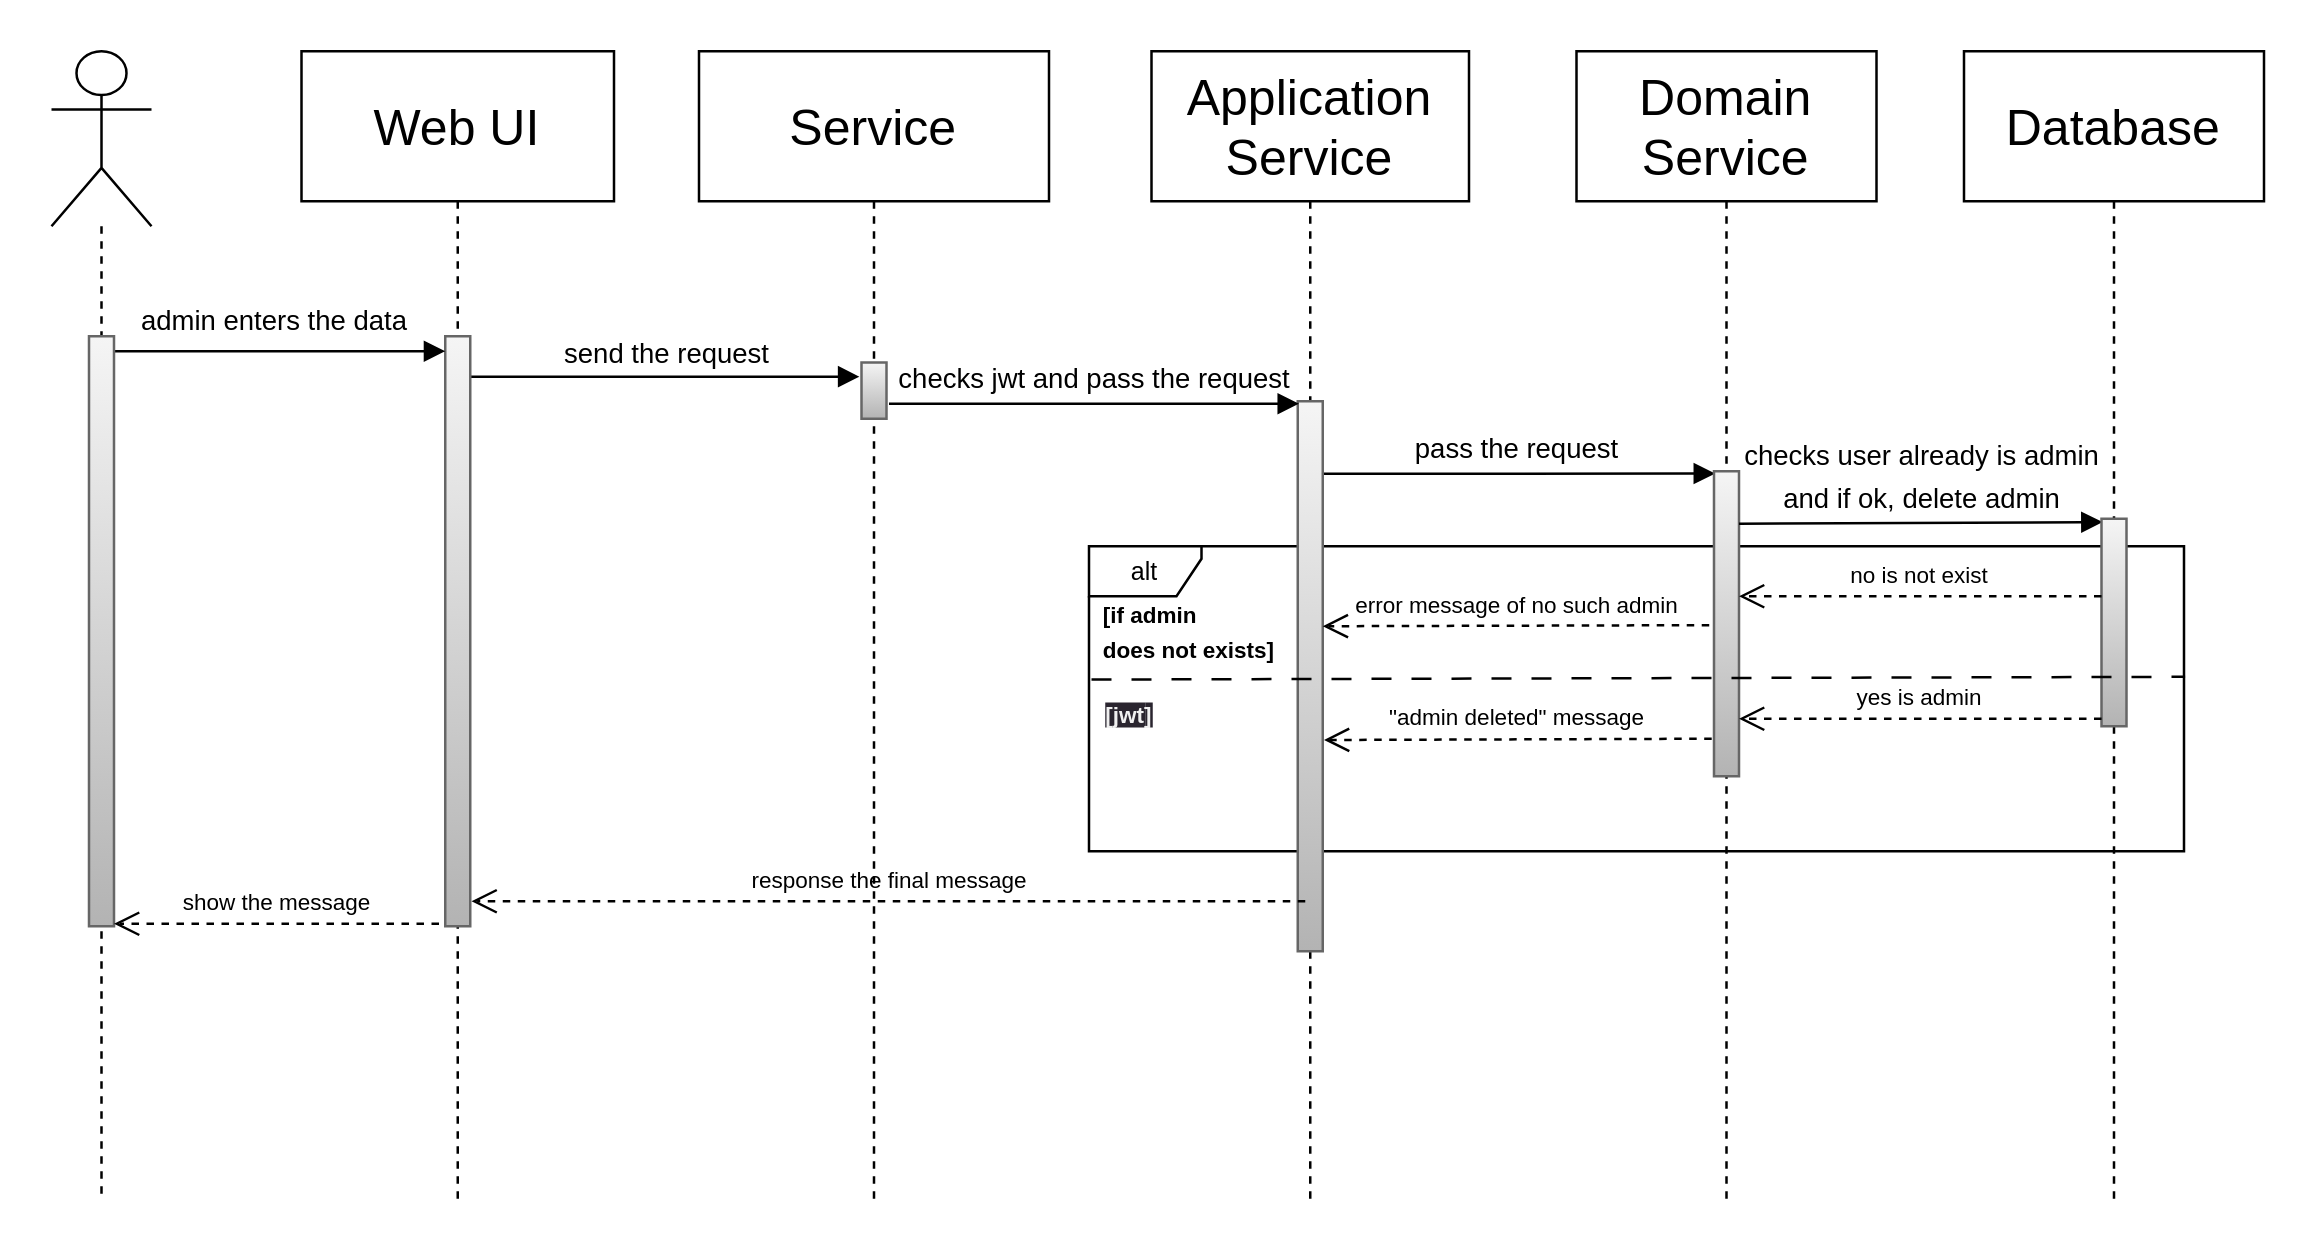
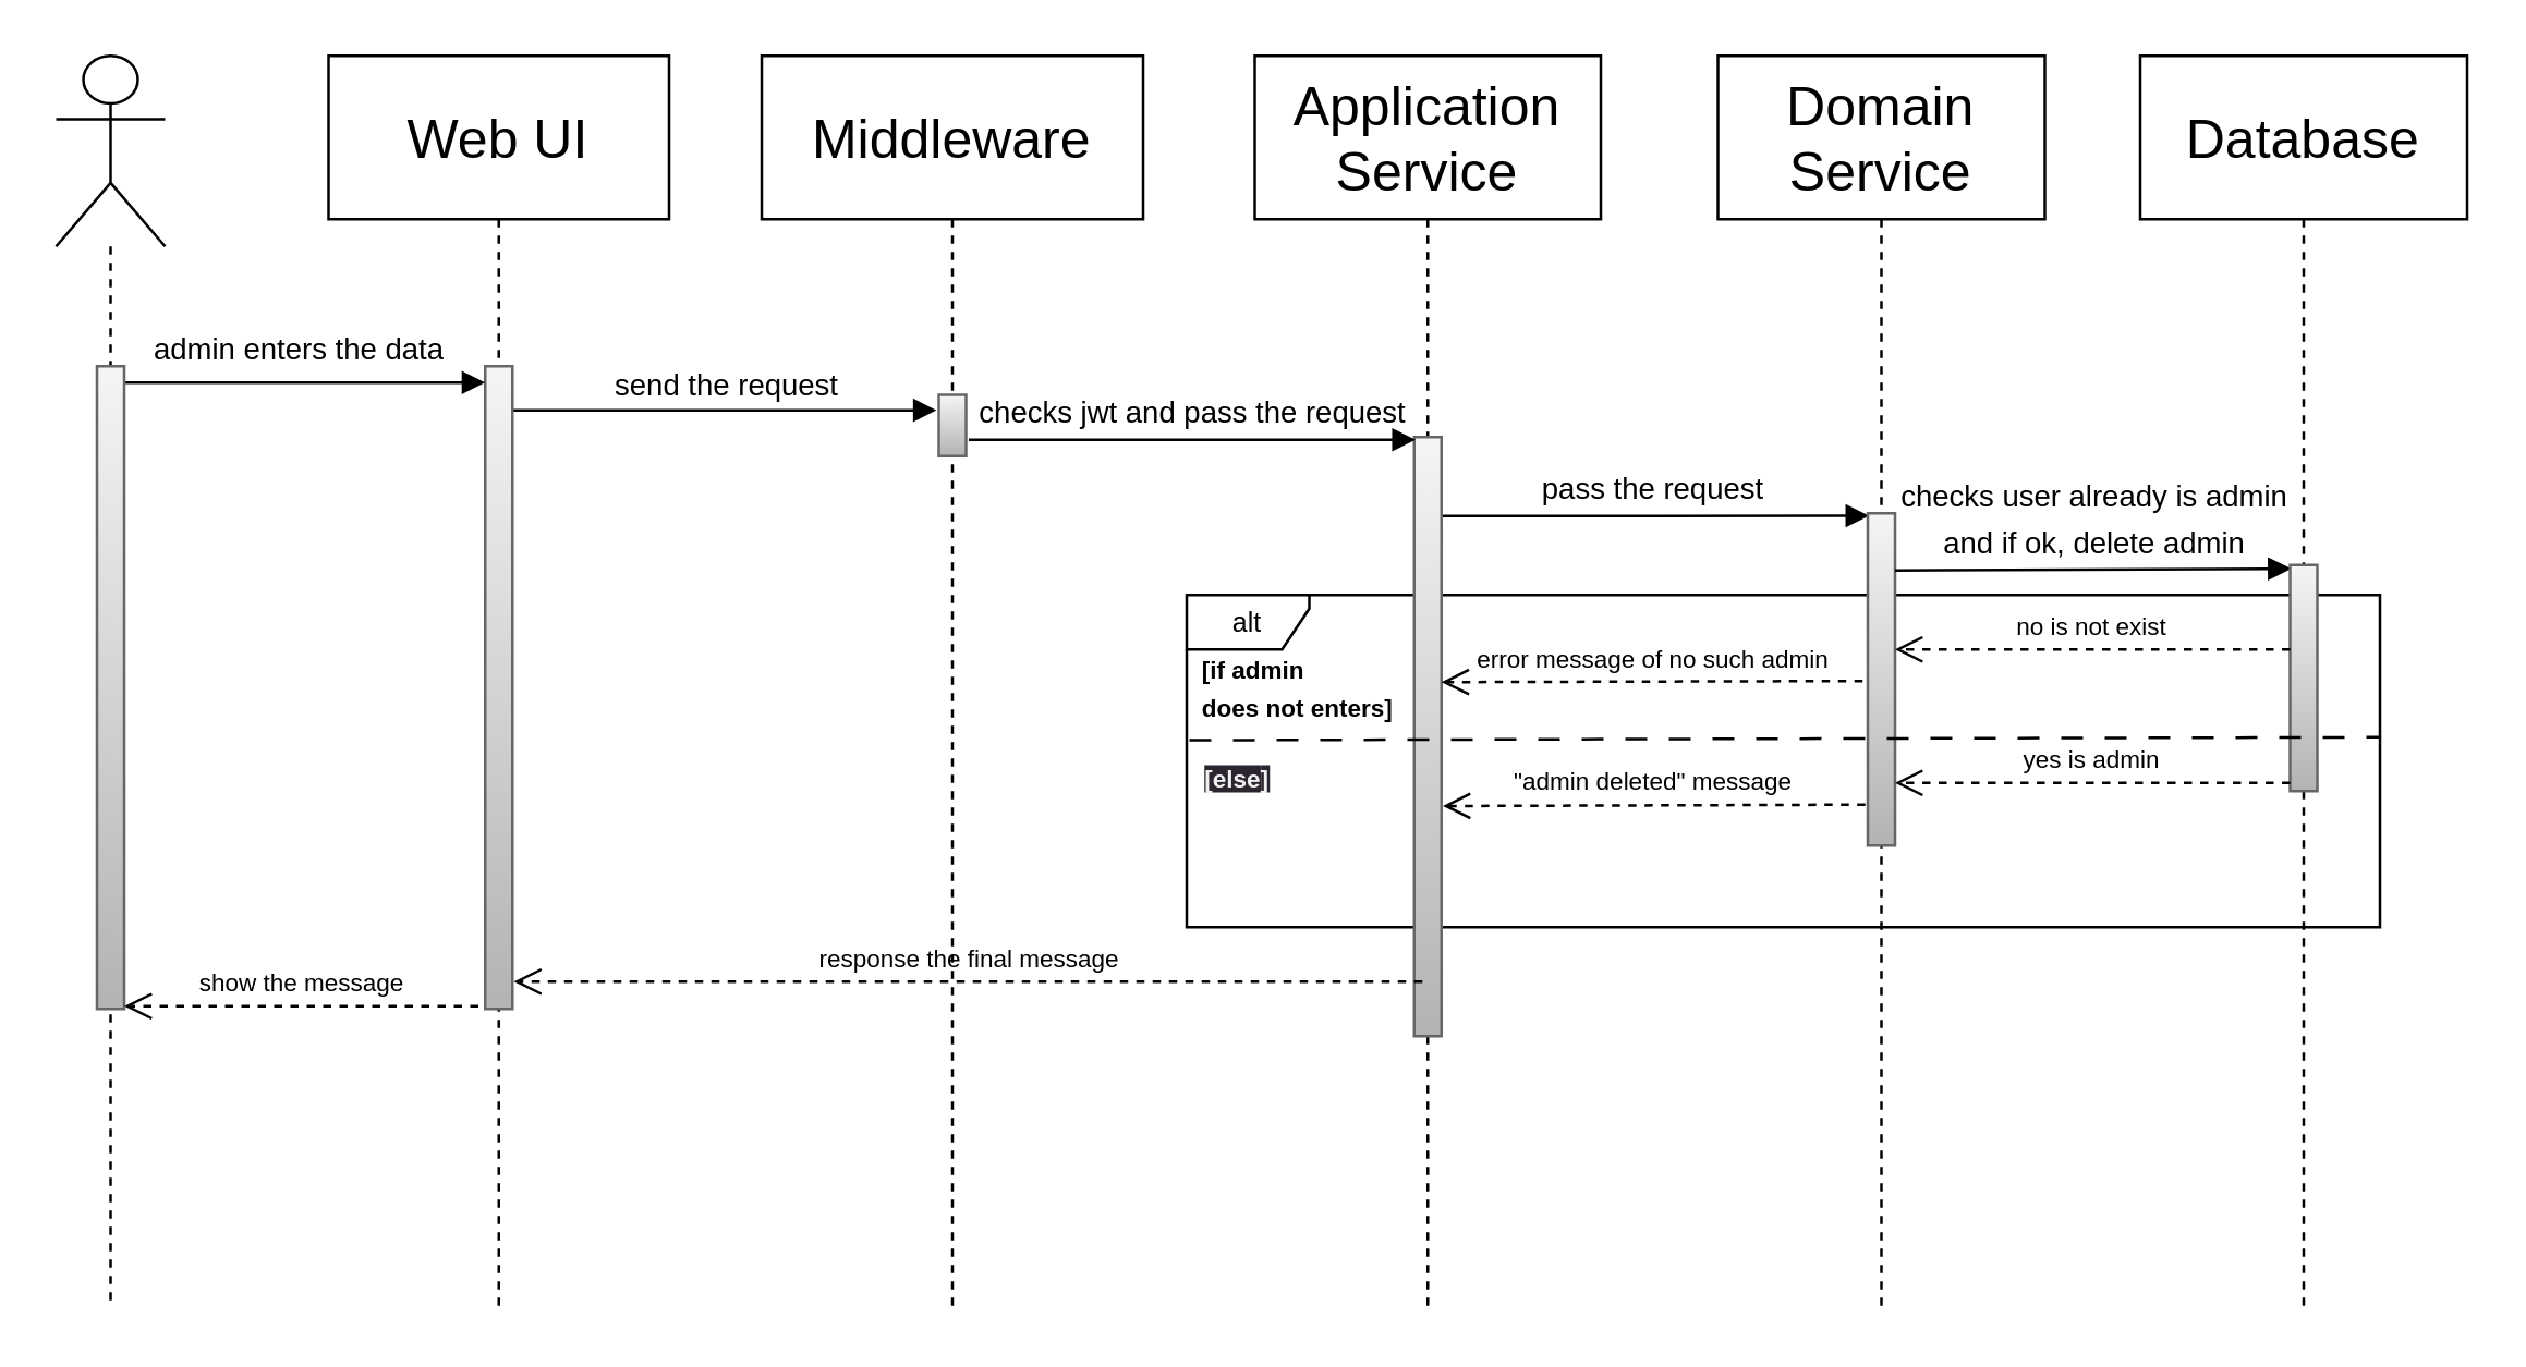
- <mxCell id="7" value="&lt;font style=&quot;&quot;&gt;&lt;font style=&quot;font-size: 20px;&quot;&gt;Service&lt;/font&gt;&lt;br&gt;&lt;/font&gt;" style="shape=umlLifeline;perimeter=lifelinePerimeter;whiteSpace=wrap;html=1;container=1;collapsible=0;recursiveResize=0;outlineConnect=0;size=60;" parent="1" vertex="1"><mxGeometry x="279" y="20" width="140" height="460" as="geometry" /></mxCell>
+ <mxCell id="7" value="&lt;font style=&quot;&quot;&gt;&lt;font style=&quot;font-size: 20px;&quot;&gt;Middleware&lt;/font&gt;&lt;br&gt;&lt;/font&gt;" style="shape=umlLifeline;perimeter=lifelinePerimeter;whiteSpace=wrap;html=1;container=1;collapsible=0;recursiveResize=0;outlineConnect=0;size=60;" parent="1" vertex="1"><mxGeometry x="279" y="20" width="140" height="460" as="geometry" /></mxCell>
- <mxCell id="26" value="&lt;span style=&quot;font-size: 9px; font-weight: 700; text-align: center;&quot;&gt;[if admin&lt;br&gt;&lt;/span&gt;&lt;span style=&quot;font-size: 9px; font-weight: 700; text-align: center;&quot;&gt;does not exists]&lt;/span&gt;" style="text;whiteSpace=wrap;html=1;" parent="1" vertex="1"><mxGeometry x="439" y="231" width="180" height="40" as="geometry" /></mxCell>
+ <mxCell id="26" value="&lt;span style=&quot;font-size: 9px; font-weight: 700; text-align: center;&quot;&gt;[if admin&lt;br&gt;&lt;/span&gt;&lt;span style=&quot;font-size: 9px; font-weight: 700; text-align: center;&quot;&gt;does not enters]&lt;/span&gt;" style="text;whiteSpace=wrap;html=1;" parent="1" vertex="1"><mxGeometry x="439" y="231" width="180" height="40" as="geometry" /></mxCell>
- <mxCell id="27" value="&lt;span style=&quot;border-color: rgb(0, 0, 0); color: rgb(240, 240, 240); font-family: Helvetica; font-style: normal; font-variant-ligatures: normal; font-variant-caps: normal; letter-spacing: normal; orphans: 2; text-indent: 0px; text-transform: none; widows: 2; word-spacing: 0px; -webkit-text-stroke-width: 0px; text-decoration-thickness: initial; text-decoration-style: initial; text-decoration-color: initial; font-size: 9px; font-weight: 700; text-align: center; background-color: rgb(42, 37, 47); float: none; display: inline !important;&quot;&gt;[jwt&lt;/span&gt;&lt;span style=&quot;border-color: rgb(0, 0, 0); color: rgb(240, 240, 240); font-family: Helvetica; font-style: normal; font-variant-ligatures: normal; font-variant-caps: normal; letter-spacing: normal; orphans: 2; text-indent: 0px; text-transform: none; widows: 2; word-spacing: 0px; -webkit-text-stroke-width: 0px; text-decoration-thickness: initial; text-decoration-style: initial; text-decoration-color: initial; font-size: 9px; font-weight: 700; text-align: center; background-color: rgb(42, 37, 47); float: none; display: inline !important;&quot;&gt;]&lt;/span&gt;" style="text;whiteSpace=wrap;html=1;" parent="1" vertex="1"><mxGeometry x="440" y="271" width="90" height="50" as="geometry" /></mxCell>
+ <mxCell id="27" value="&lt;span style=&quot;border-color: rgb(0, 0, 0); color: rgb(240, 240, 240); font-family: Helvetica; font-style: normal; font-variant-ligatures: normal; font-variant-caps: normal; letter-spacing: normal; orphans: 2; text-indent: 0px; text-transform: none; widows: 2; word-spacing: 0px; -webkit-text-stroke-width: 0px; text-decoration-thickness: initial; text-decoration-style: initial; text-decoration-color: initial; font-size: 9px; font-weight: 700; text-align: center; background-color: rgb(42, 37, 47); float: none; display: inline !important;&quot;&gt;[else&lt;/span&gt;&lt;span style=&quot;border-color: rgb(0, 0, 0); color: rgb(240, 240, 240); font-family: Helvetica; font-style: normal; font-variant-ligatures: normal; font-variant-caps: normal; letter-spacing: normal; orphans: 2; text-indent: 0px; text-transform: none; widows: 2; word-spacing: 0px; -webkit-text-stroke-width: 0px; text-decoration-thickness: initial; text-decoration-style: initial; text-decoration-color: initial; font-size: 9px; font-weight: 700; text-align: center; background-color: rgb(42, 37, 47); float: none; display: inline !important;&quot;&gt;]&lt;/span&gt;" style="text;whiteSpace=wrap;html=1;" parent="1" vertex="1"><mxGeometry x="440" y="271" width="90" height="50" as="geometry" /></mxCell>
